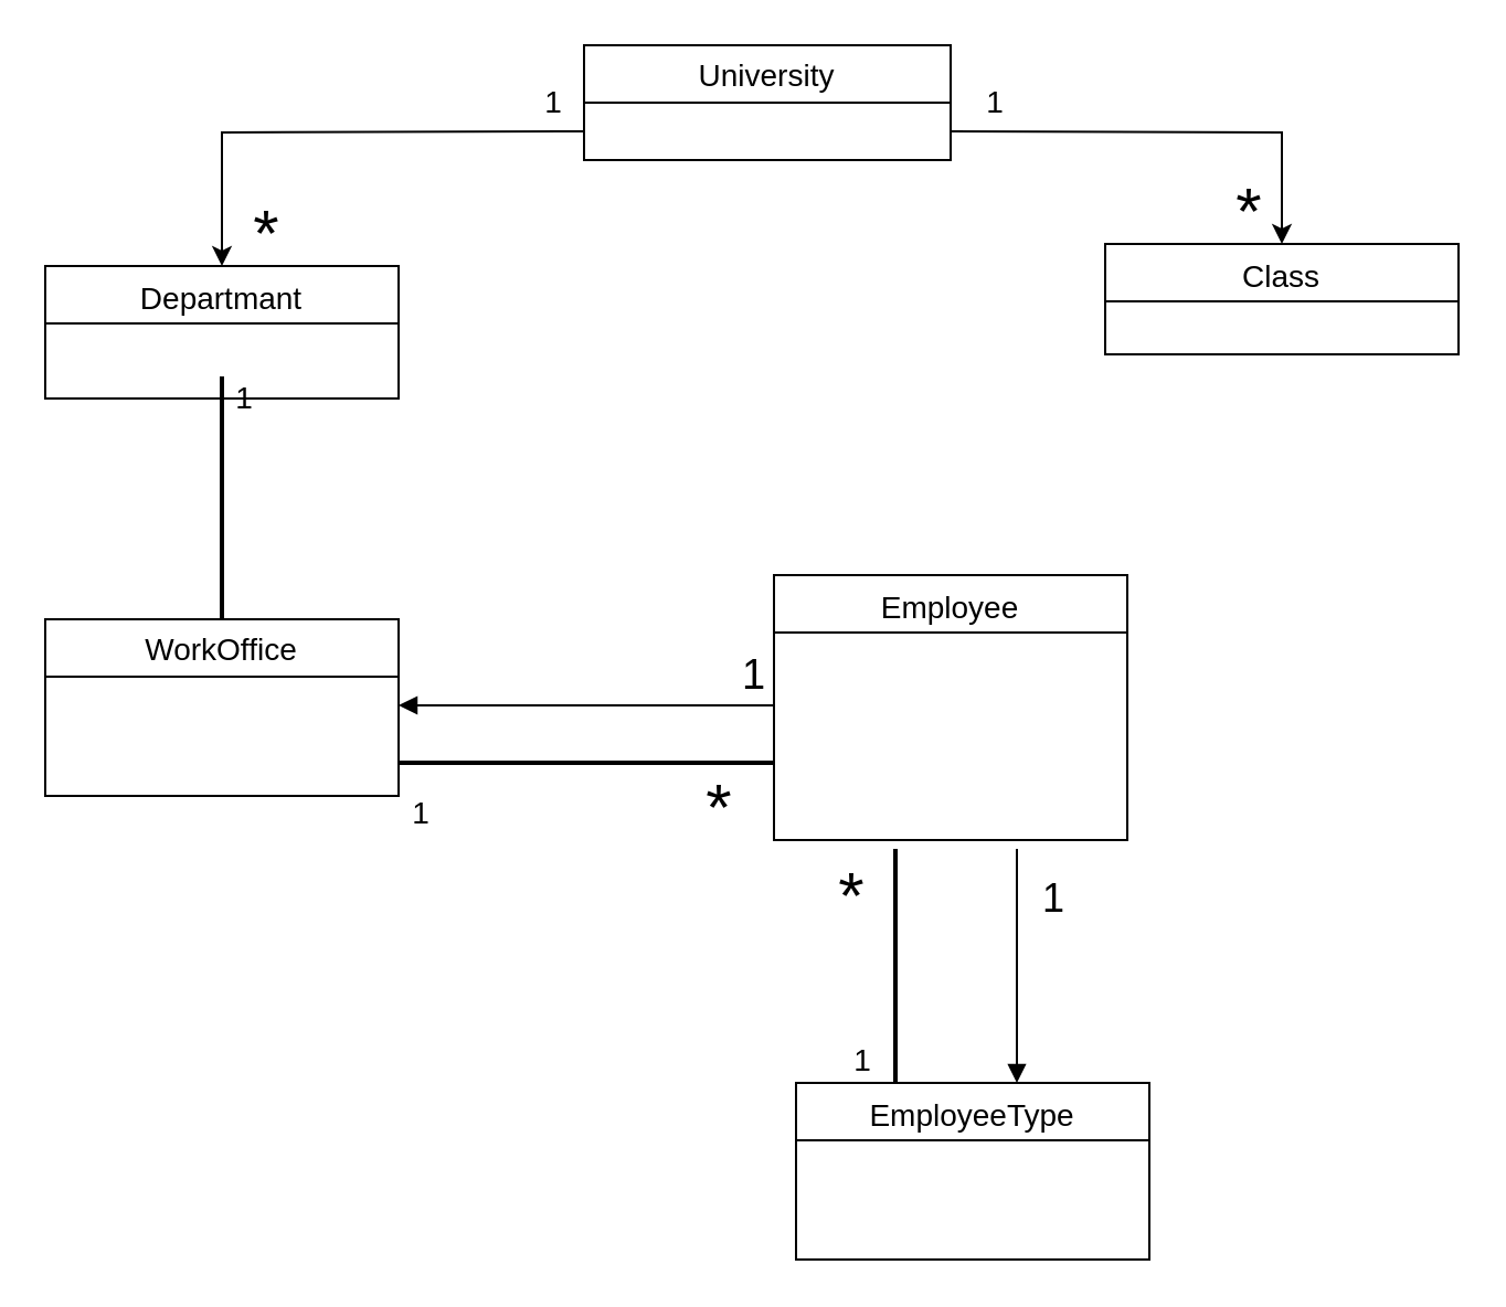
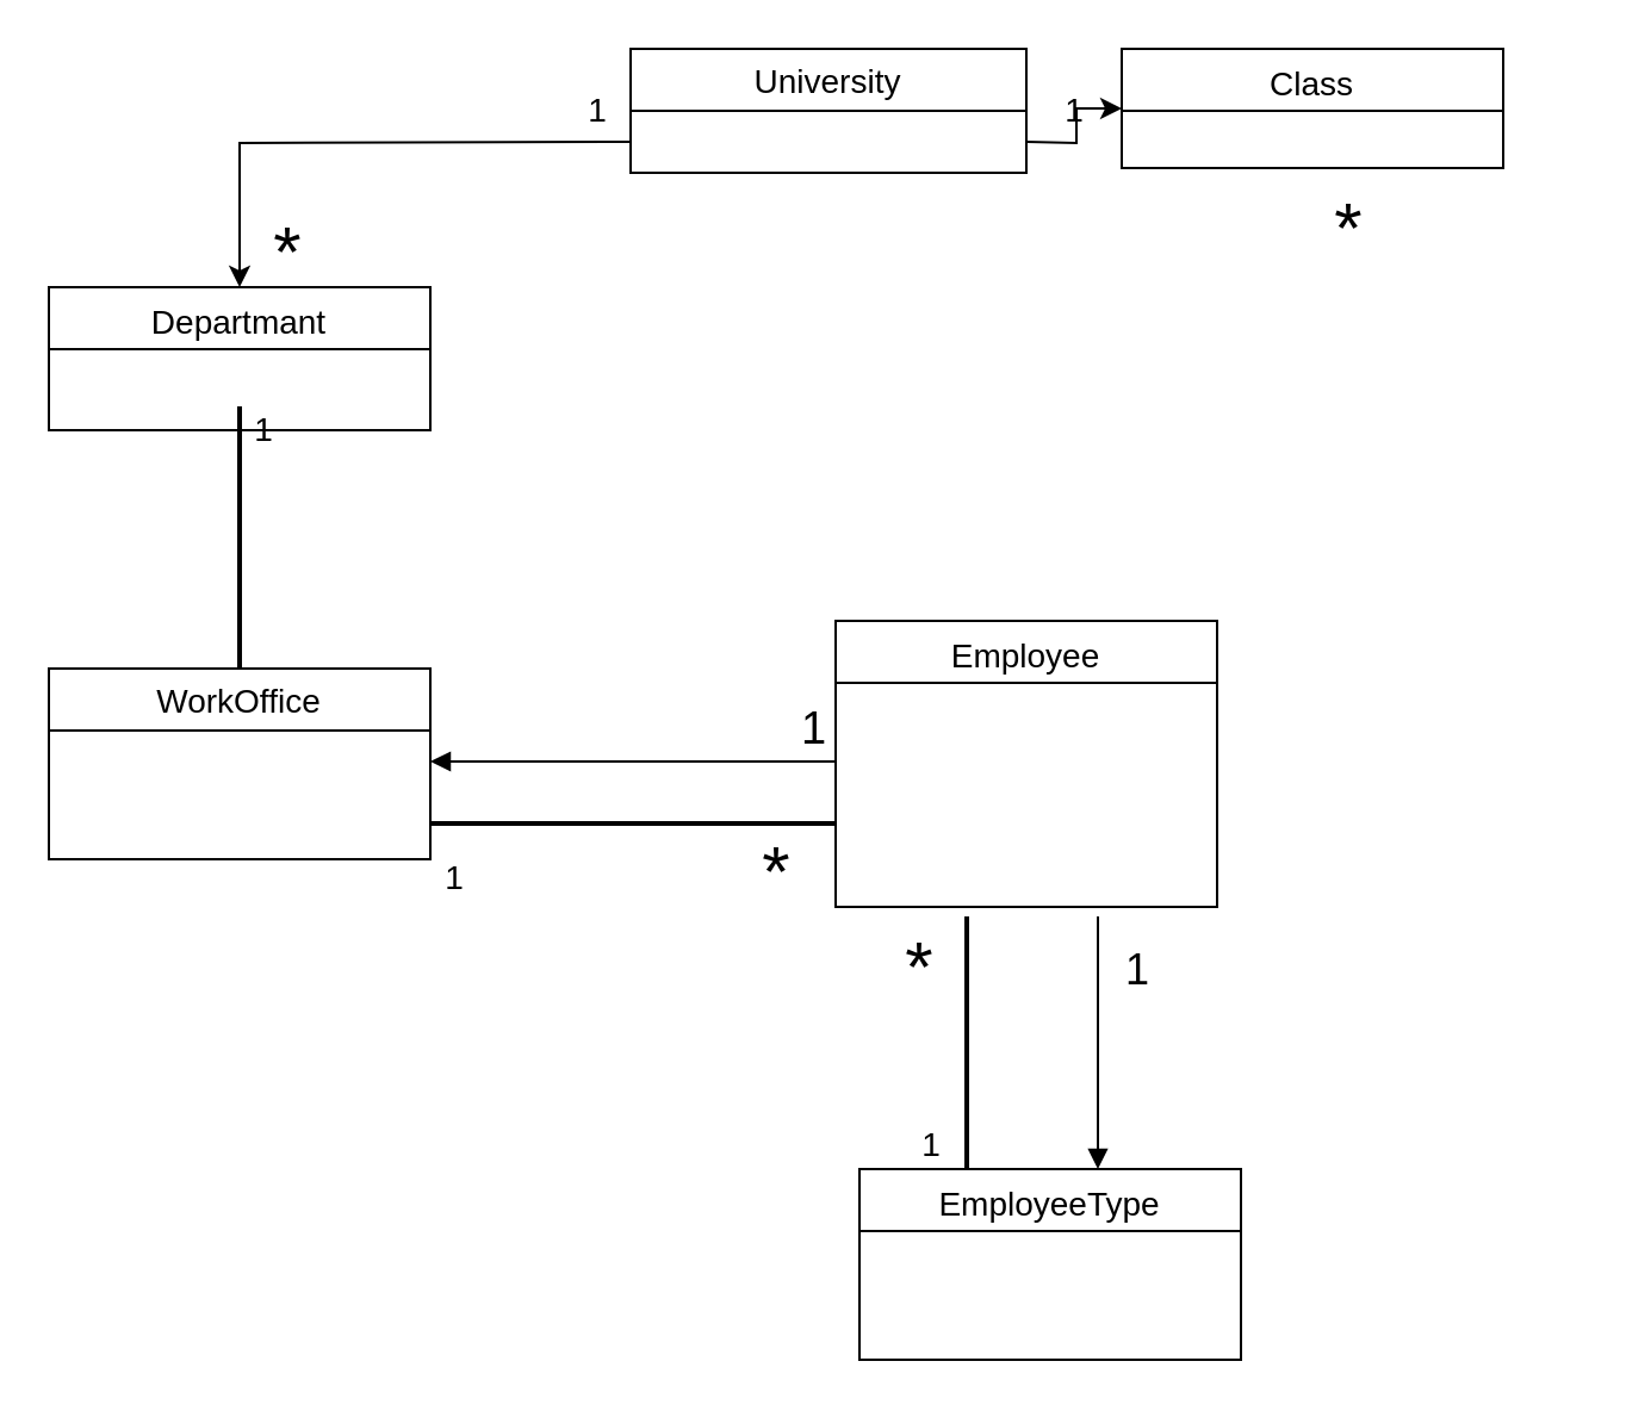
- <mxCell id="6" value="Class" style="swimlane;fontStyle=0;align=center;verticalAlign=top;childLayout=stackLayout;horizontal=1;startSize=26;horizontalStack=0;resizeParent=1;resizeLast=0;collapsible=1;marginBottom=0;rounded=0;shadow=0;strokeWidth=1;fontSize=14;" vertex="1" parent="1"><mxGeometry x="500" y="110" width="160" height="50" as="geometry"><mxRectangle x="550" y="140" width="160" height="26" as="alternateBounds" /></mxGeometry></mxCell>
+ <mxCell id="6" value="Class" style="swimlane;fontStyle=0;align=center;verticalAlign=top;childLayout=stackLayout;horizontal=1;startSize=26;horizontalStack=0;resizeParent=1;resizeLast=0;collapsible=1;marginBottom=0;rounded=0;shadow=0;strokeWidth=1;fontSize=14;" vertex="1" parent="1"><mxGeometry x="470" y="20" width="160" height="50" as="geometry"><mxRectangle x="550" y="140" width="160" height="26" as="alternateBounds" /></mxGeometry></mxCell>
